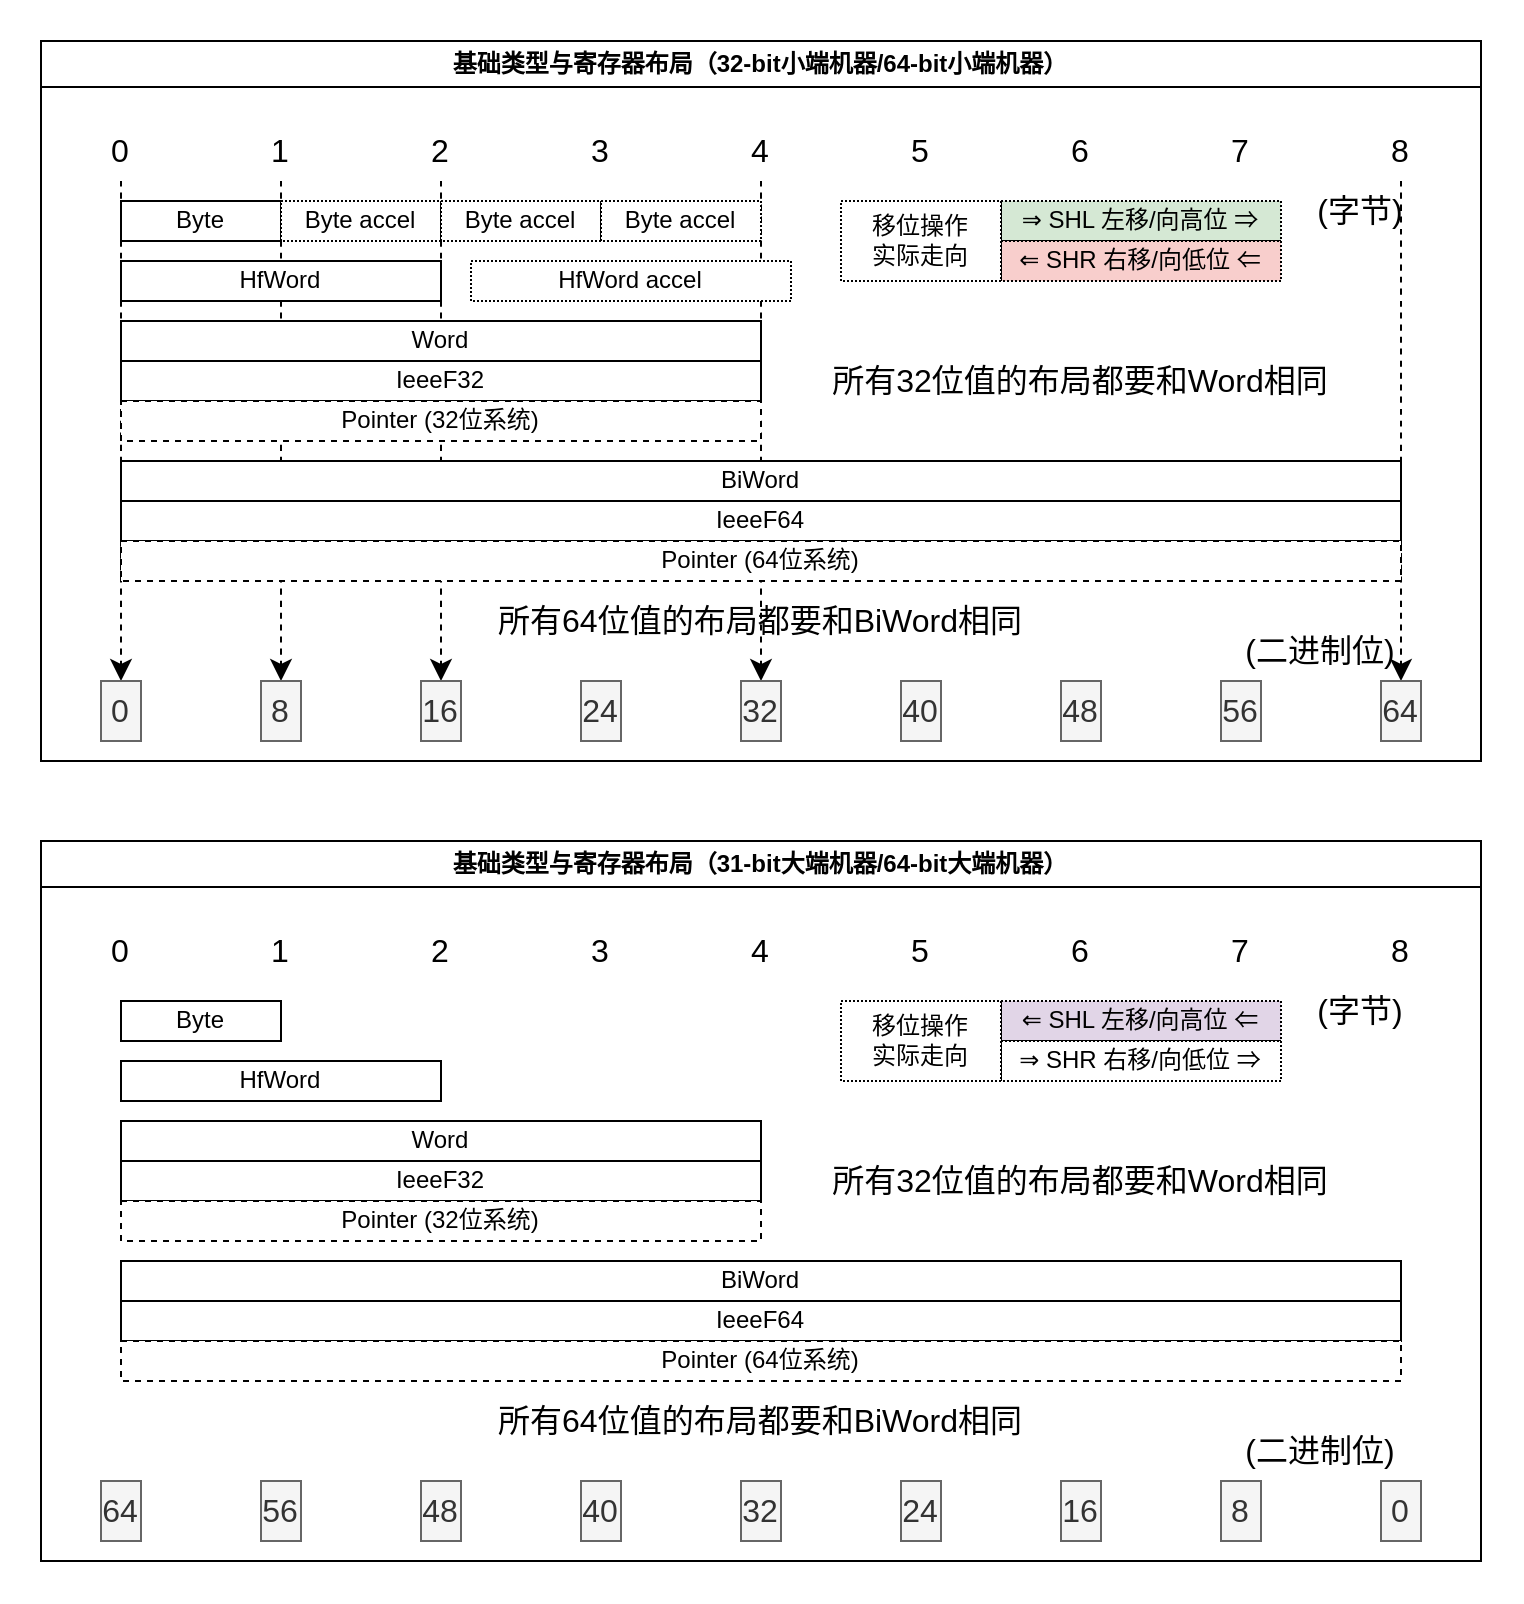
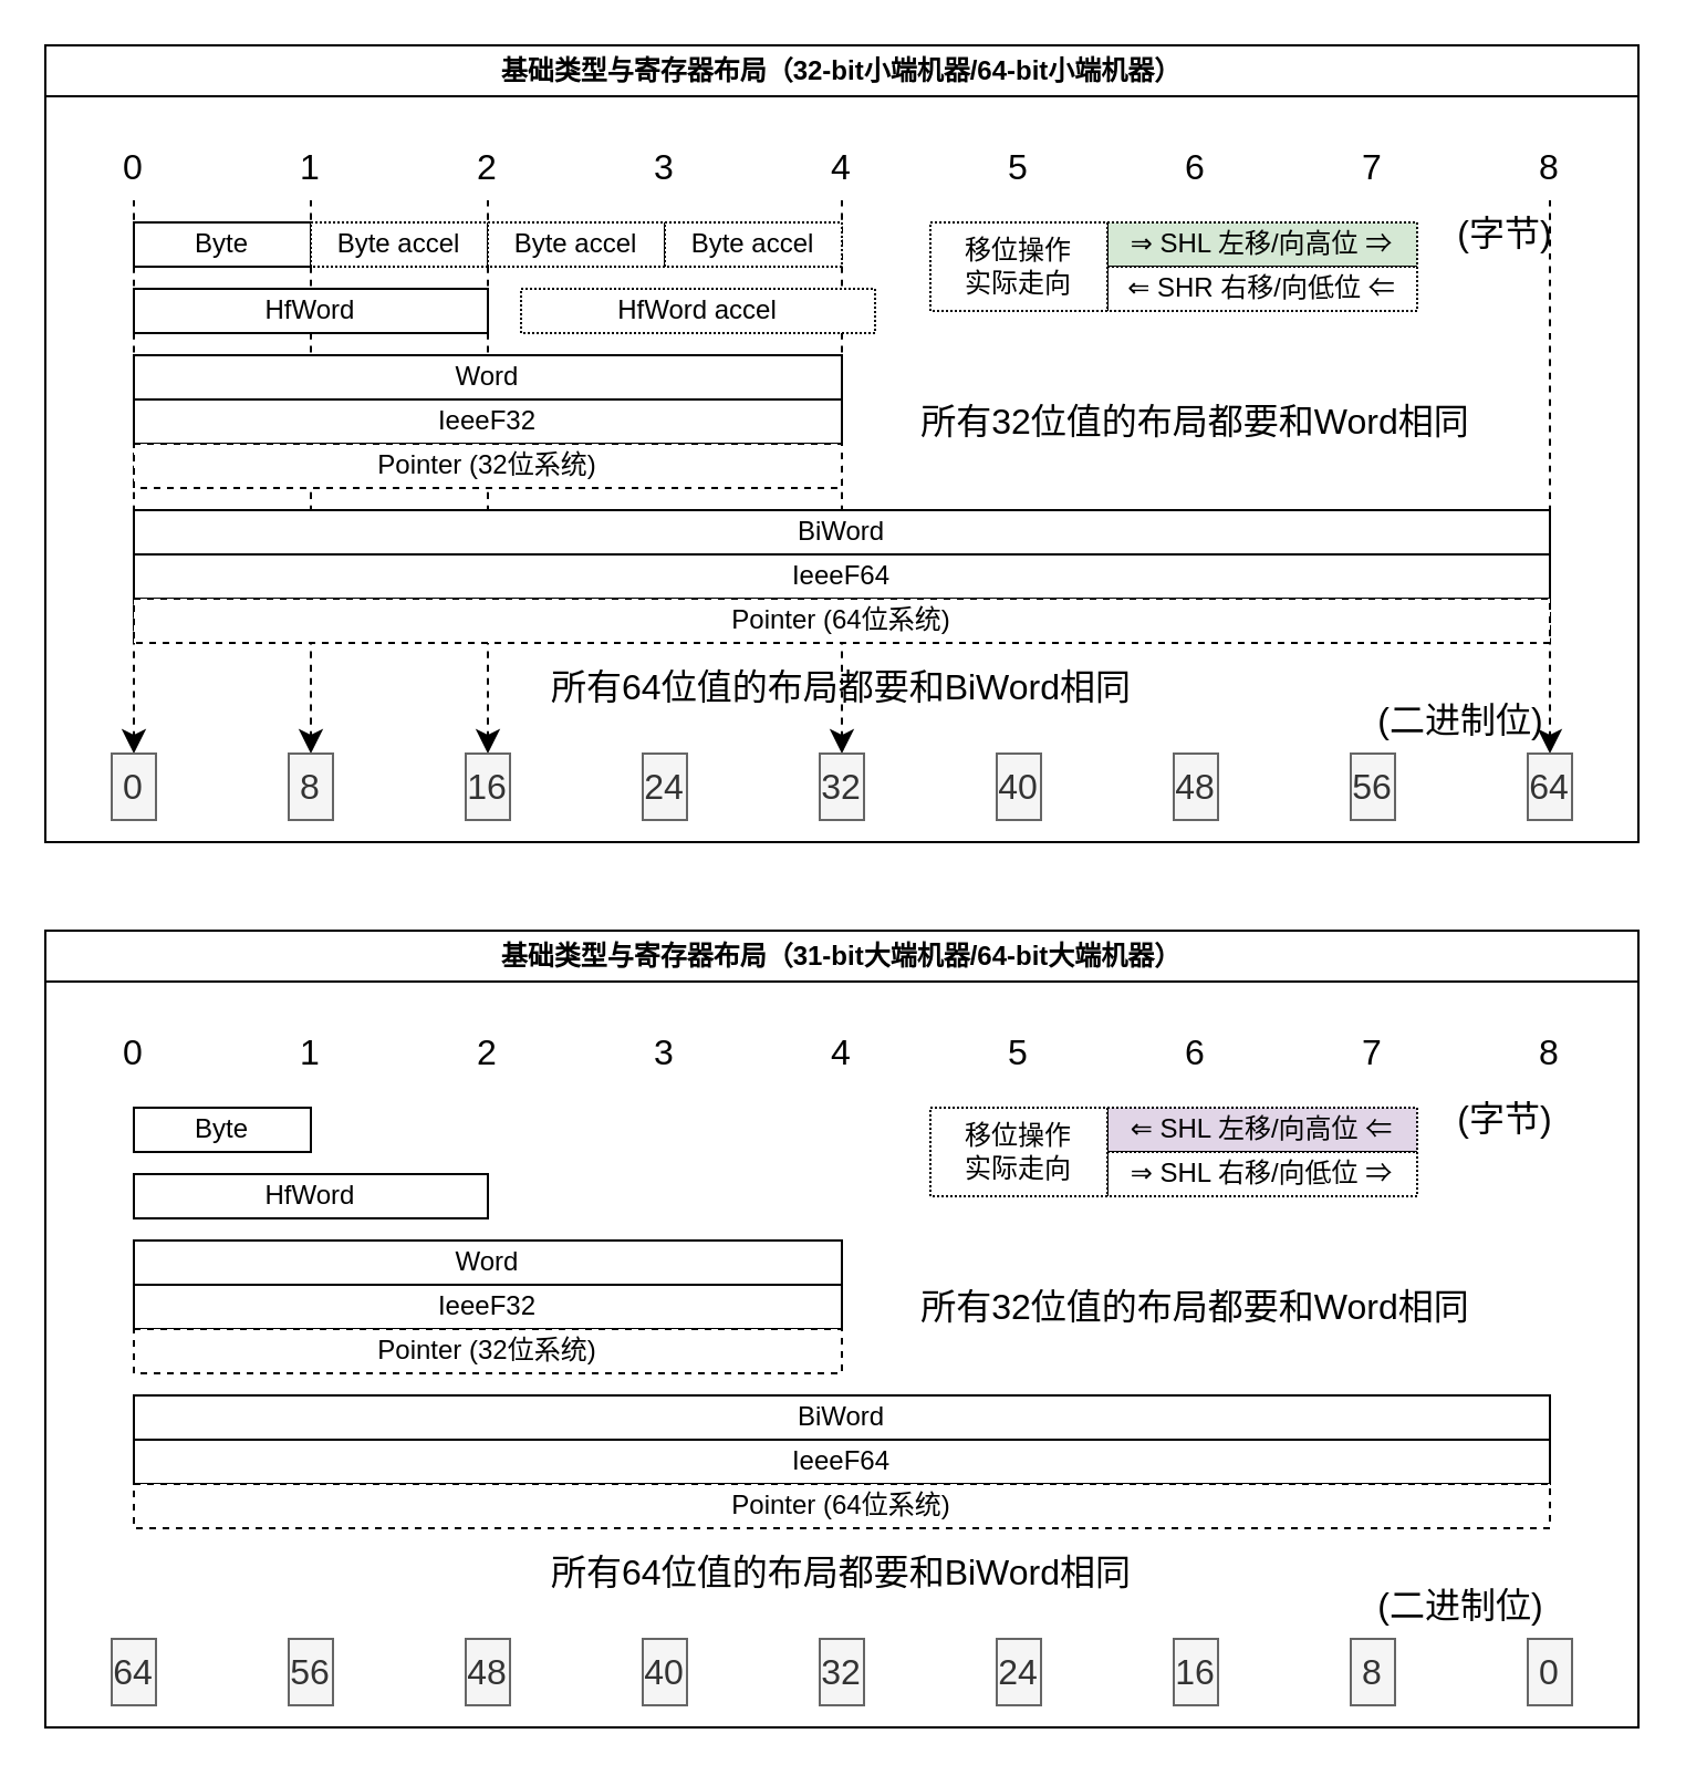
- <mxCell id="45" value="⇐&amp;nbsp;SHR 右移/向低位 ⇐" style="rounded=0;whiteSpace=wrap;html=1;dashed=1;dashPattern=1 1;fillColor=#f8cecc;" vertex="1" parent="2"><mxGeometry x="480" y="100" width="140" height="20" as="geometry" /></mxCell>
+ <mxCell id="45" value="⇐&amp;nbsp;SHR 右移/向低位 ⇐" style="rounded=0;whiteSpace=wrap;html=1;dashed=1;dashPattern=1 1;" vertex="1" parent="2"><mxGeometry x="480" y="100" width="140" height="20" as="geometry" /></mxCell>
- <mxCell id="81" value="⇒&amp;nbsp;SHR 右移/向低位 ⇒" style="rounded=0;whiteSpace=wrap;html=1;dashed=1;dashPattern=1 1;" vertex="1" parent="47"><mxGeometry x="480" y="100" width="140" height="20" as="geometry" /></mxCell>
+ <mxCell id="81" value="⇒&amp;nbsp;SHL 右移/向低位 ⇒" style="rounded=0;whiteSpace=wrap;html=1;dashed=1;dashPattern=1 1;" vertex="1" parent="47"><mxGeometry x="480" y="100" width="140" height="20" as="geometry" /></mxCell>
